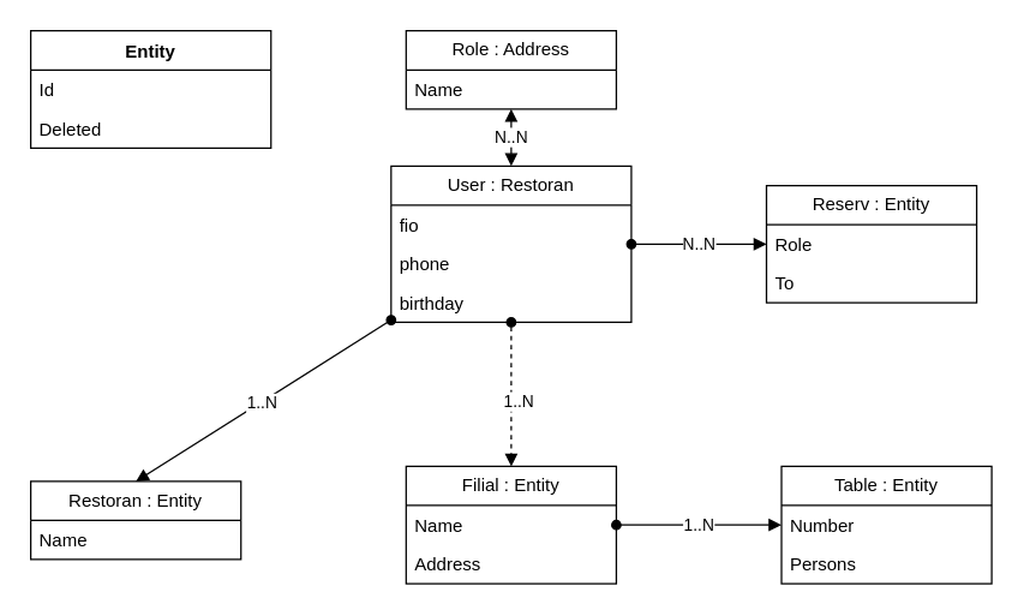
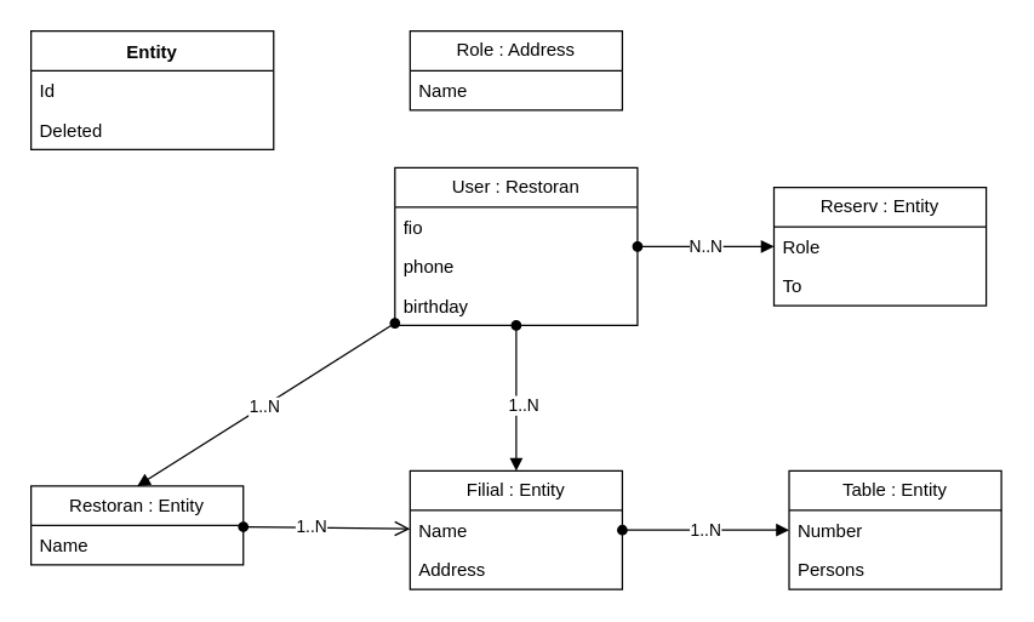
- <mxCell id="11" value="N..N" style="endArrow=block;startArrow=block;endFill=1;startFill=1;html=1;rounded=0;" edge="1" parent="1" source="5" target="9"><mxGeometry width="160" relative="1" as="geometry"><mxPoint x="210" y="290" as="sourcePoint" /><mxPoint x="370" y="290" as="targetPoint" /></mxGeometry></mxCell>
- <mxCell id="19" value="" style="endArrow=block;startArrow=oval;endFill=1;startFill=1;html=1;rounded=0;entryX=0.5;entryY=0;entryDx=0;entryDy=0;dashed=1;" edge="1" parent="1" source="5" target="14"><mxGeometry width="160" relative="1" as="geometry"><mxPoint x="360" y="240" as="sourcePoint" /><mxPoint x="520" y="240" as="targetPoint" /></mxGeometry></mxCell>
+ <mxCell id="19" value="" style="endArrow=block;startArrow=oval;endFill=1;startFill=1;html=1;rounded=0;entryX=0.5;entryY=0;entryDx=0;entryDy=0;" edge="1" parent="1" source="5" target="14"><mxGeometry width="160" relative="1" as="geometry"><mxPoint x="360" y="240" as="sourcePoint" /><mxPoint x="520" y="240" as="targetPoint" /></mxGeometry></mxCell>
+ <mxCell id="21" value="" style="endArrow=open;startArrow=oval;endFill=0;startFill=1;endSize=8;html=1;rounded=0;" edge="1" parent="1" source="12" target="14"><mxGeometry width="160" relative="1" as="geometry"><mxPoint x="90" y="480" as="sourcePoint" /><mxPoint x="250" y="480" as="targetPoint" /></mxGeometry></mxCell>
+ <mxCell id="22" value="1..N&lt;br&gt;" style="edgeLabel;html=1;align=center;verticalAlign=middle;resizable=0;points=[];" vertex="1" connectable="0" parent="21"><mxGeometry x="-0.208" y="1" relative="1" as="geometry"><mxPoint as="offset" /></mxGeometry></mxCell>
